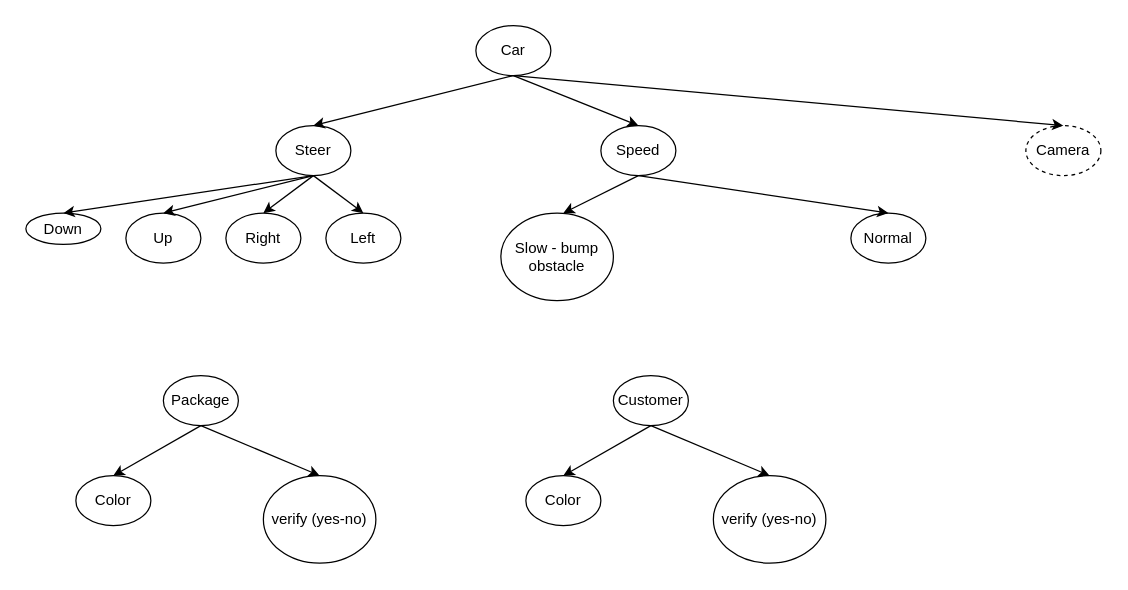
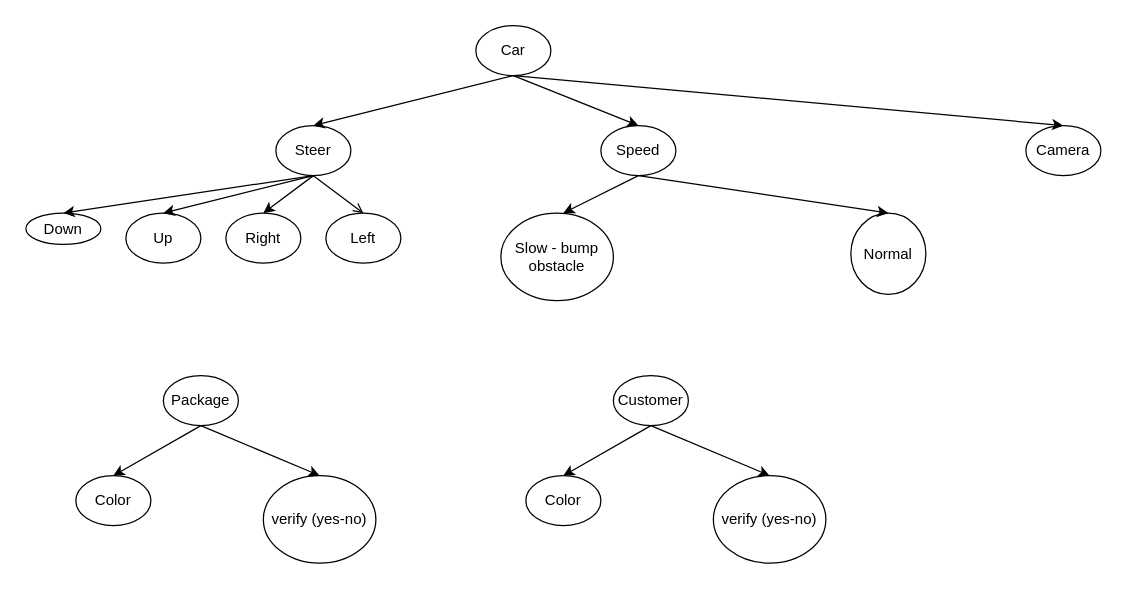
- <mxCell id="29" value="Camera" style="ellipse;whiteSpace=wrap;html=1;dashed=1;" vertex="1" parent="1"><mxGeometry x="820" y="100" width="60" height="40" as="geometry" /></mxCell>
+ <mxCell id="29" value="Camera" style="ellipse;whiteSpace=wrap;html=1;" vertex="1" parent="1"><mxGeometry x="820" y="100" width="60" height="40" as="geometry" /></mxCell>
- <mxCell id="12" value="" style="endArrow=classic;html=1;rounded=0;exitX=0.5;exitY=1;exitDx=0;exitDy=0;entryX=0.5;entryY=0;entryDx=0;entryDy=0;" edge="1" parent="1" source="3" target="10"><mxGeometry width="50" height="50" relative="1" as="geometry"><mxPoint x="140" y="310" as="sourcePoint" /><mxPoint x="190" y="260" as="targetPoint" /></mxGeometry></mxCell>
+ <mxCell id="12" value="" style="endArrow=open;html=1;rounded=0;exitX=0.5;exitY=1;exitDx=0;exitDy=0;entryX=0.5;entryY=0;entryDx=0;entryDy=0;" edge="1" parent="1" source="3" target="10"><mxGeometry width="50" height="50" relative="1" as="geometry"><mxPoint x="140" y="310" as="sourcePoint" /><mxPoint x="190" y="260" as="targetPoint" /></mxGeometry></mxCell>
- <mxCell id="17" value="Normal" style="ellipse;whiteSpace=wrap;html=1;" vertex="1" parent="1"><mxGeometry x="680" y="170" width="60" height="40" as="geometry" /></mxCell>
+ <mxCell id="17" value="Normal" style="ellipse;whiteSpace=wrap;html=1;" vertex="1" parent="1"><mxGeometry x="680" y="170" width="60" height="65" as="geometry" /></mxCell>
